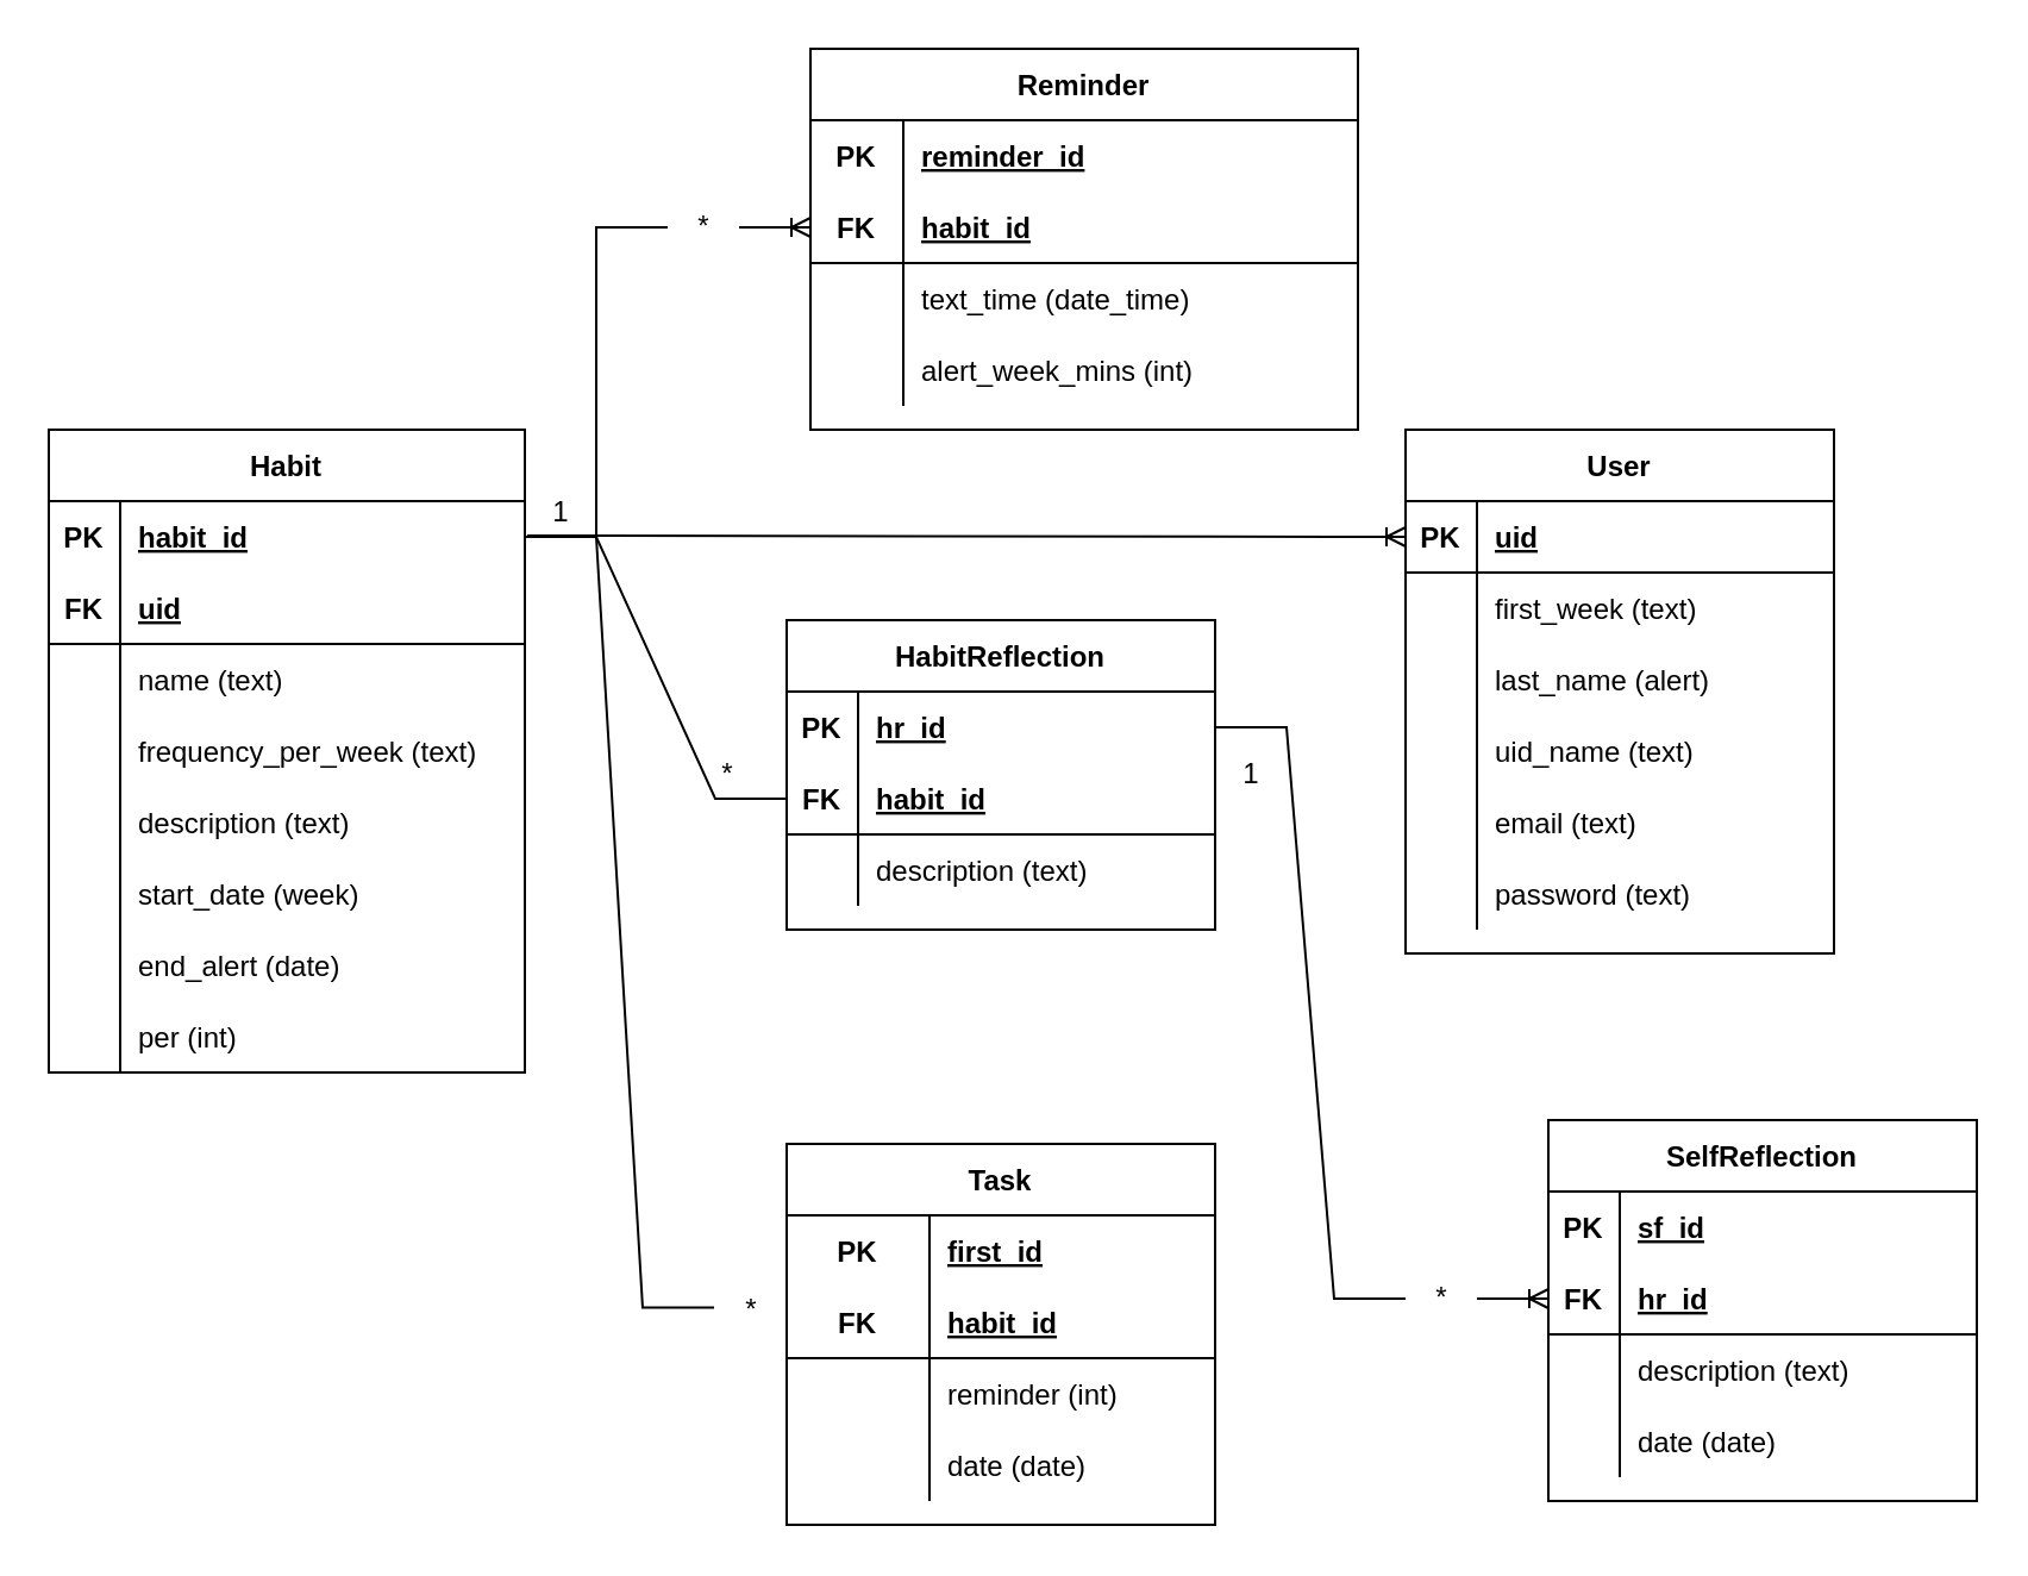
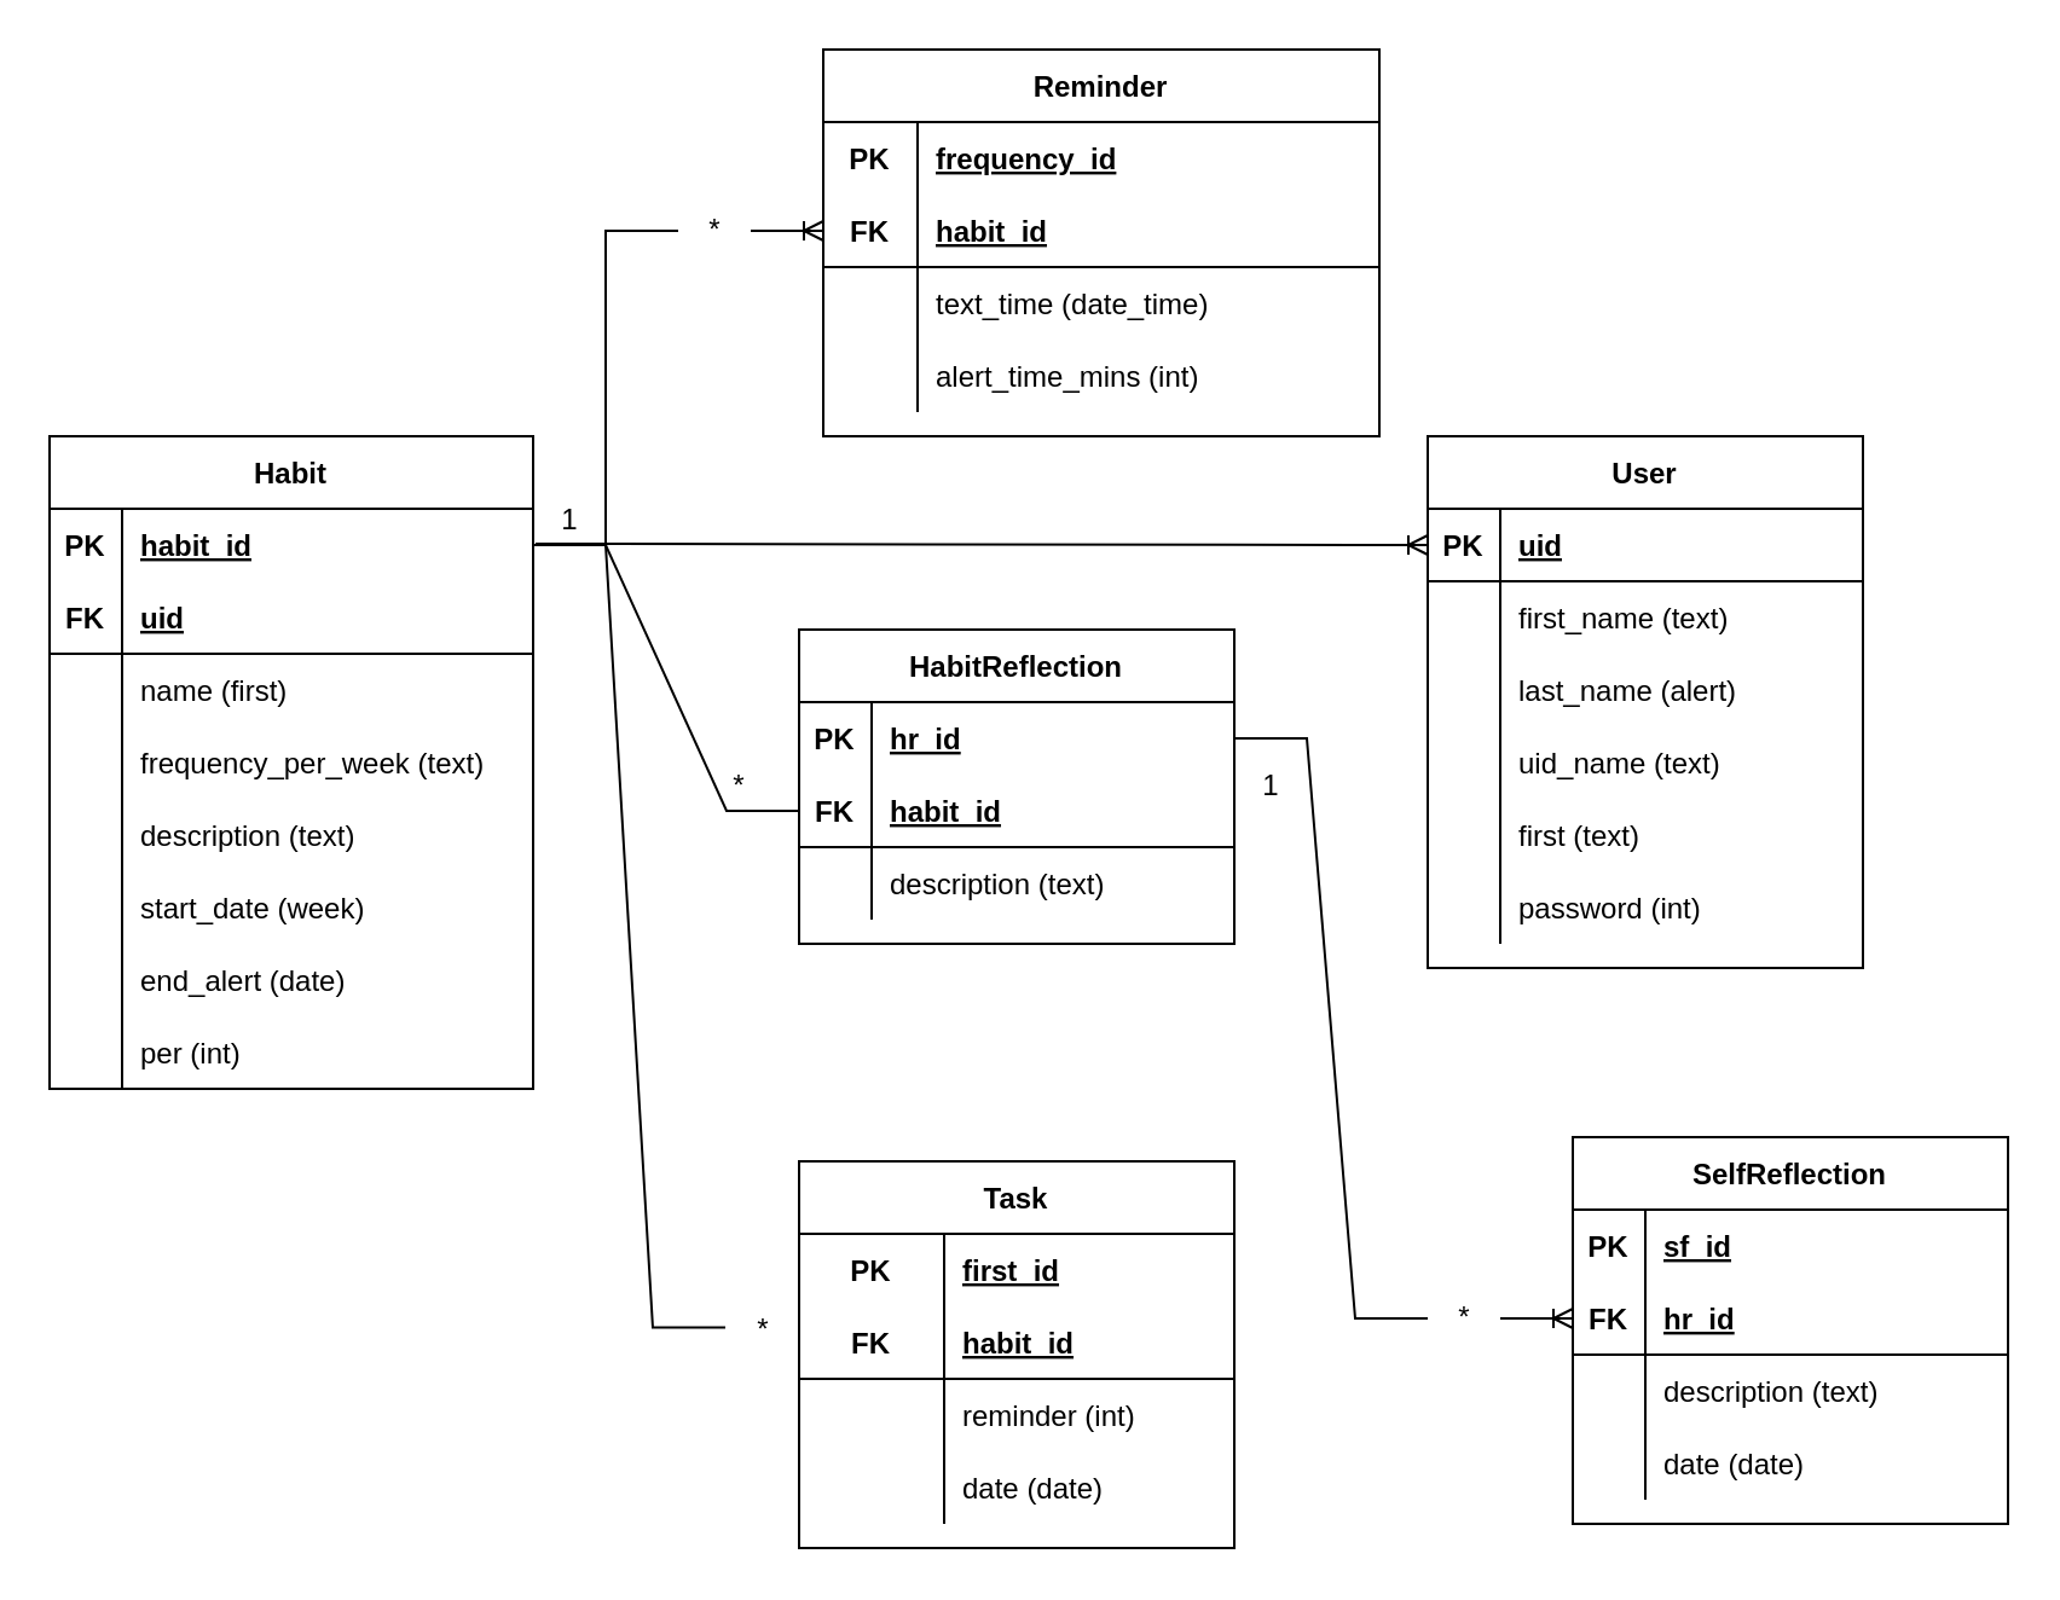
- <mxCell id="30" value="reminder_id" style="shape=partialRectangle;connectable=0;fillColor=none;top=0;left=0;bottom=0;right=0;align=left;spacingLeft=6;fontStyle=5;overflow=hidden;" vertex="1" parent="28"><mxGeometry x="39" width="191" height="30" as="geometry"><mxRectangle width="191" height="30" as="alternateBounds" /></mxGeometry></mxCell>
+ <mxCell id="30" value="frequency_id" style="shape=partialRectangle;connectable=0;fillColor=none;top=0;left=0;bottom=0;right=0;align=left;spacingLeft=6;fontStyle=5;overflow=hidden;" vertex="1" parent="28"><mxGeometry x="39" width="191" height="30" as="geometry"><mxRectangle width="191" height="30" as="alternateBounds" /></mxGeometry></mxCell>
- <mxCell id="39" value="alert_week_mins (int)" style="shape=partialRectangle;connectable=0;fillColor=none;top=0;left=0;bottom=0;right=0;align=left;spacingLeft=6;overflow=hidden;" vertex="1" parent="37"><mxGeometry x="39" width="191" height="30" as="geometry"><mxRectangle width="191" height="30" as="alternateBounds" /></mxGeometry></mxCell>
+ <mxCell id="39" value="alert_time_mins (int)" style="shape=partialRectangle;connectable=0;fillColor=none;top=0;left=0;bottom=0;right=0;align=left;spacingLeft=6;overflow=hidden;" vertex="1" parent="37"><mxGeometry x="39" width="191" height="30" as="geometry"><mxRectangle width="191" height="30" as="alternateBounds" /></mxGeometry></mxCell>
- <mxCell id="86" value="first_week (text)" style="shape=partialRectangle;connectable=0;fillColor=none;top=0;left=0;bottom=0;right=0;align=left;spacingLeft=6;overflow=hidden;strokeColor=default;" vertex="1" parent="84"><mxGeometry x="30" width="150" height="30" as="geometry"><mxRectangle width="150" height="30" as="alternateBounds" /></mxGeometry></mxCell>
+ <mxCell id="86" value="first_name (text)" style="shape=partialRectangle;connectable=0;fillColor=none;top=0;left=0;bottom=0;right=0;align=left;spacingLeft=6;overflow=hidden;strokeColor=default;" vertex="1" parent="84"><mxGeometry x="30" width="150" height="30" as="geometry"><mxRectangle width="150" height="30" as="alternateBounds" /></mxGeometry></mxCell>
- <mxCell id="11" value="name (text)" style="shape=partialRectangle;connectable=0;fillColor=none;top=0;left=0;bottom=0;right=0;align=left;spacingLeft=6;overflow=hidden;" vertex="1" parent="9"><mxGeometry x="30" width="170" height="30" as="geometry"><mxRectangle width="170" height="30" as="alternateBounds" /></mxGeometry></mxCell>
+ <mxCell id="11" value="name (first)" style="shape=partialRectangle;connectable=0;fillColor=none;top=0;left=0;bottom=0;right=0;align=left;spacingLeft=6;overflow=hidden;" vertex="1" parent="9"><mxGeometry x="30" width="170" height="30" as="geometry"><mxRectangle width="170" height="30" as="alternateBounds" /></mxGeometry></mxCell>
- <mxCell id="95" value="email (text)" style="shape=partialRectangle;connectable=0;fillColor=none;top=0;left=0;bottom=0;right=0;align=left;spacingLeft=6;overflow=hidden;strokeColor=default;" vertex="1" parent="93"><mxGeometry x="30" width="150" height="30" as="geometry"><mxRectangle width="150" height="30" as="alternateBounds" /></mxGeometry></mxCell>
+ <mxCell id="95" value="first (text)" style="shape=partialRectangle;connectable=0;fillColor=none;top=0;left=0;bottom=0;right=0;align=left;spacingLeft=6;overflow=hidden;strokeColor=default;" vertex="1" parent="93"><mxGeometry x="30" width="150" height="30" as="geometry"><mxRectangle width="150" height="30" as="alternateBounds" /></mxGeometry></mxCell>
- <mxCell id="98" value="password (text)" style="shape=partialRectangle;connectable=0;fillColor=none;top=0;left=0;bottom=0;right=0;align=left;spacingLeft=6;overflow=hidden;strokeColor=default;" vertex="1" parent="96"><mxGeometry x="30" width="150" height="30" as="geometry"><mxRectangle width="150" height="30" as="alternateBounds" /></mxGeometry></mxCell>
+ <mxCell id="98" value="password (int)" style="shape=partialRectangle;connectable=0;fillColor=none;top=0;left=0;bottom=0;right=0;align=left;spacingLeft=6;overflow=hidden;strokeColor=default;" vertex="1" parent="96"><mxGeometry x="30" width="150" height="30" as="geometry"><mxRectangle width="150" height="30" as="alternateBounds" /></mxGeometry></mxCell>
